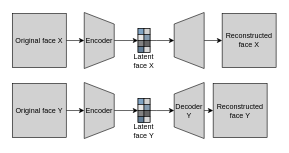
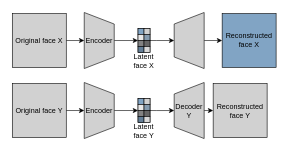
- <mxCell id="19" value="Reconstructed face X" style="whiteSpace=wrap;html=1;aspect=fixed;fillColor=#D1D1D1;" vertex="1" parent="1"><mxGeometry x="370" y="21.99" width="90" height="90" as="geometry" /></mxCell>
+ <mxCell id="19" value="Reconstructed face X" style="whiteSpace=wrap;html=1;aspect=fixed;fillColor=#81a4c4;" vertex="1" parent="1"><mxGeometry x="370" y="21.99" width="90" height="90" as="geometry" /></mxCell>
